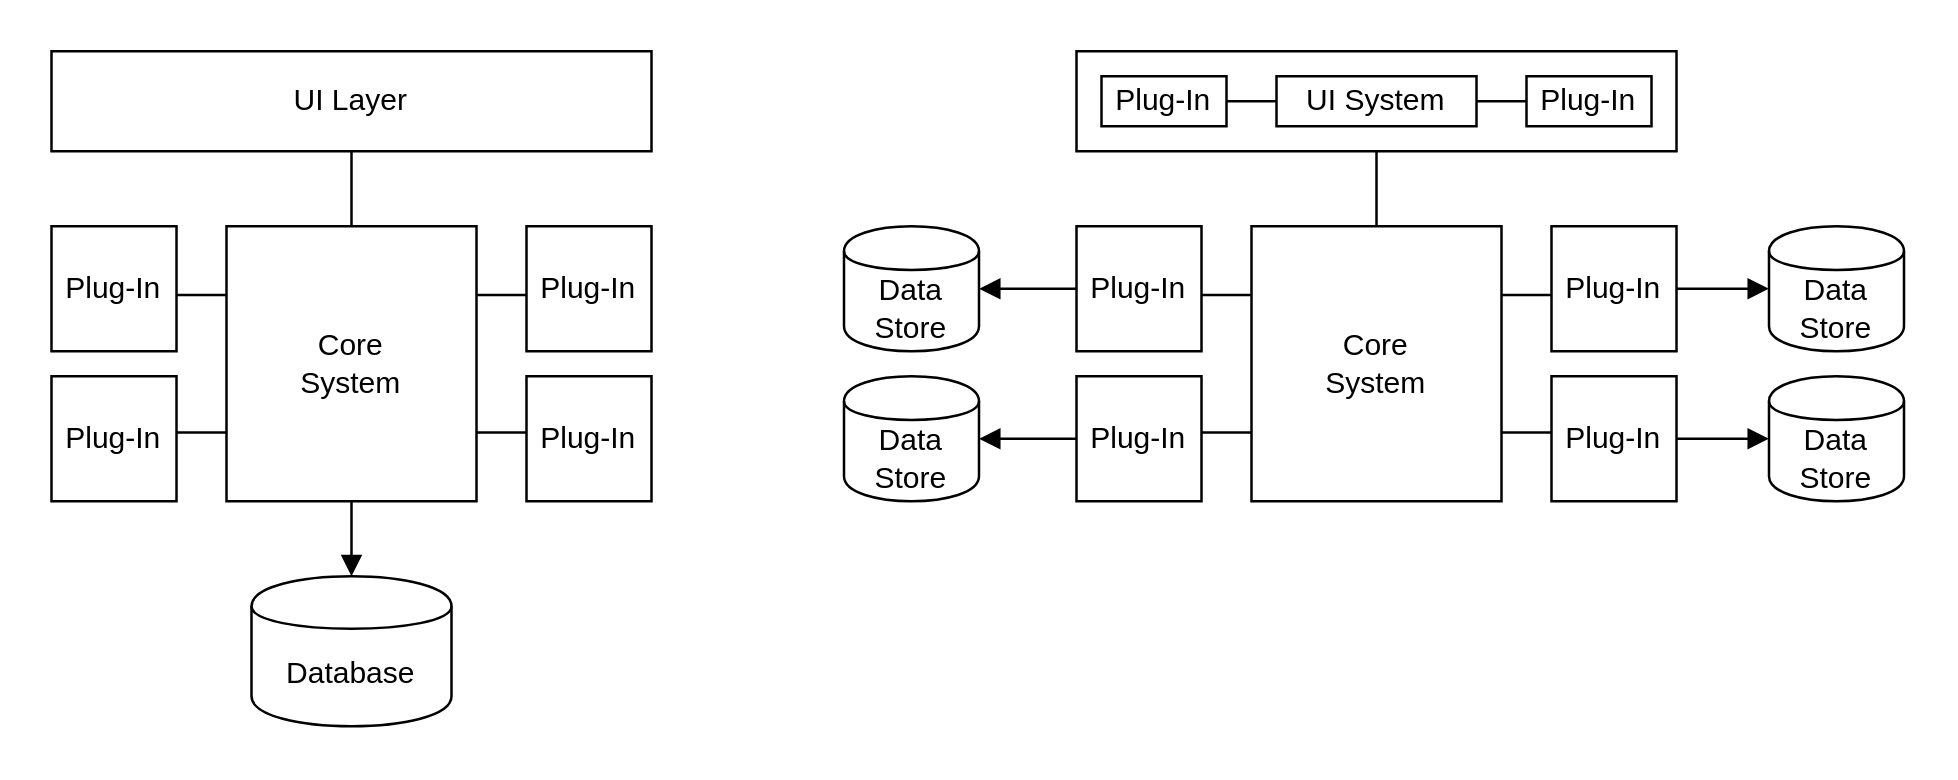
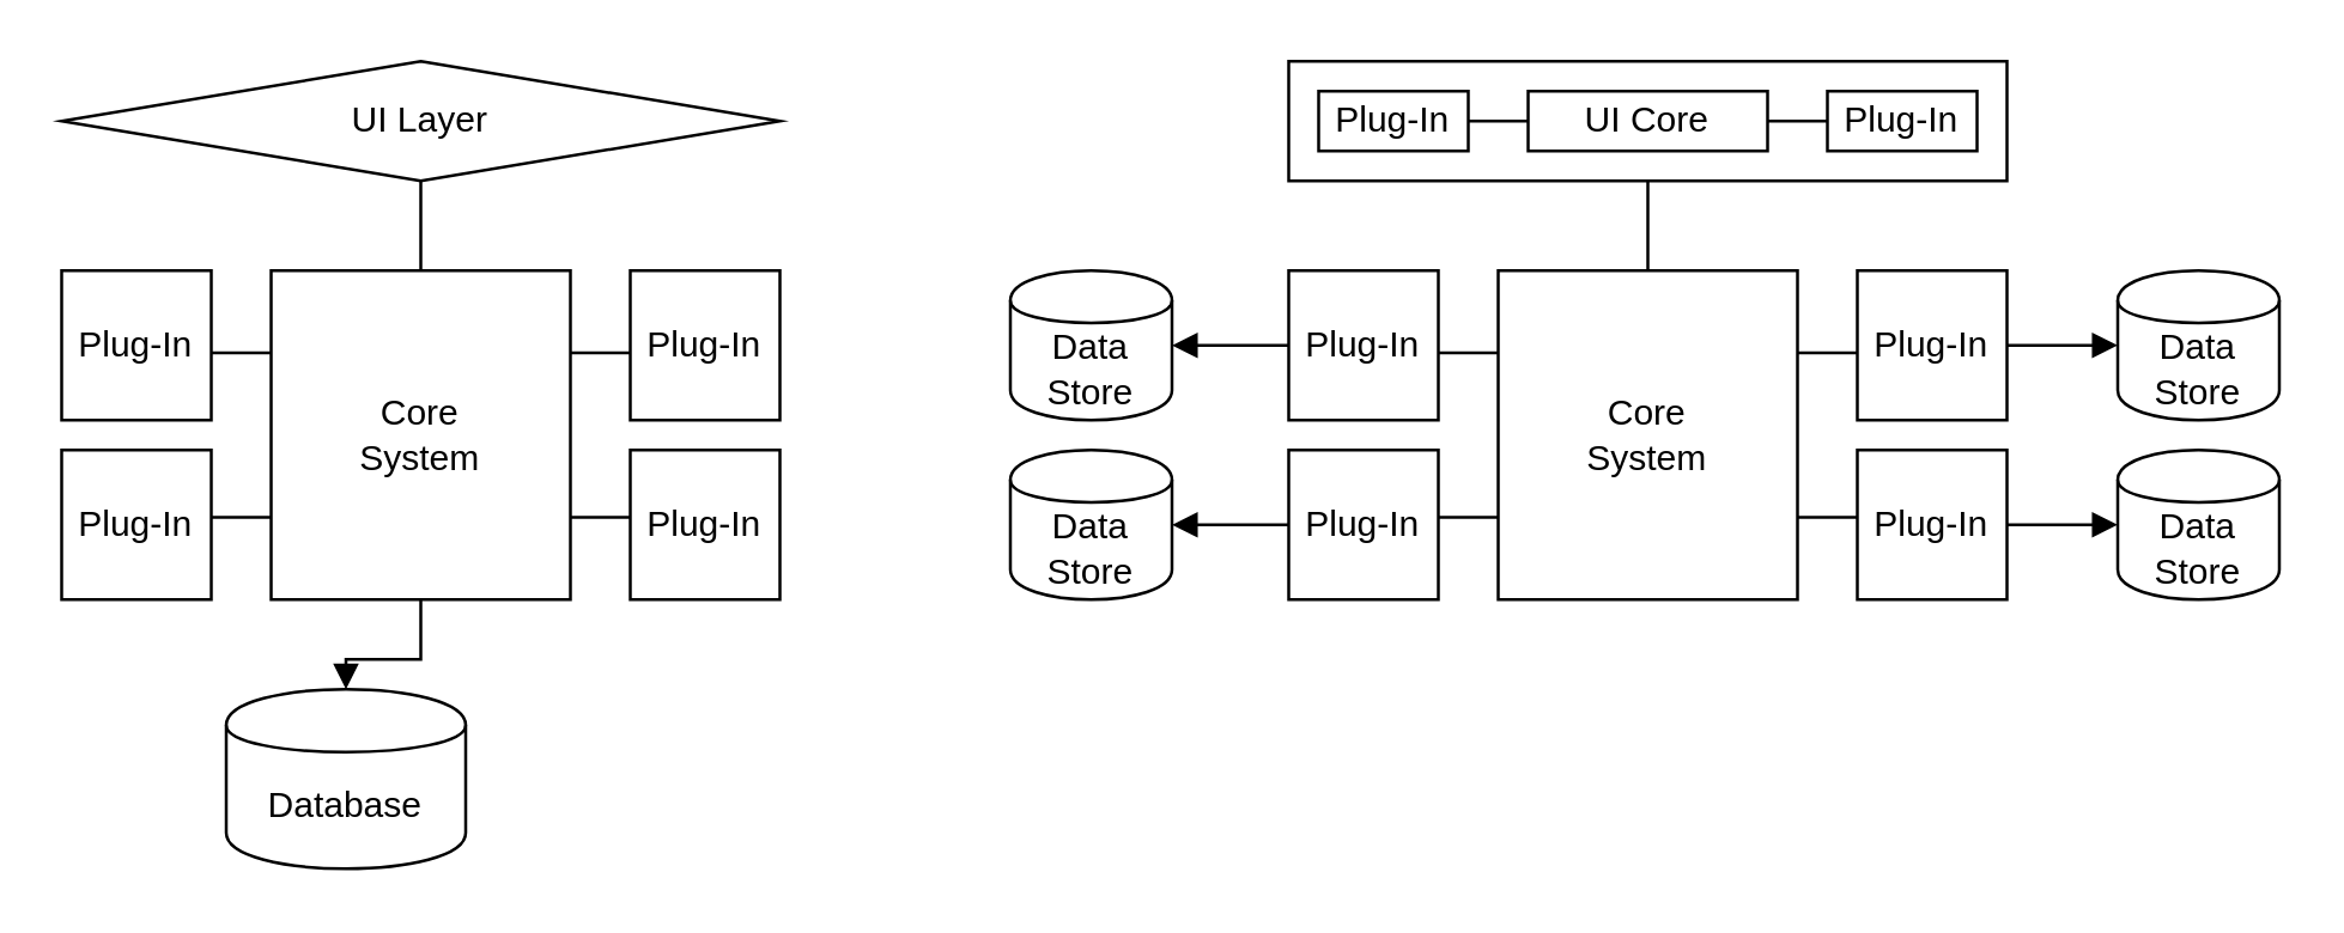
- <mxCell id="13" value="UI Layer" style="rounded=0;whiteSpace=wrap;html=1;fillColor=none;" vertex="1" parent="2"><mxGeometry width="240" height="40" as="geometry" /></mxCell>
+ <mxCell id="13" value="UI Layer" style="rhombus;whiteSpace=wrap;html=1;fillColor=none;" vertex="1" parent="2"><mxGeometry width="240" height="40" as="geometry" /></mxCell>
- <mxCell id="30" value="UI System" style="rounded=0;whiteSpace=wrap;html=1;fillColor=none;" vertex="1" parent="14"><mxGeometry x="80" y="10" width="80" height="20" as="geometry" /></mxCell>
+ <mxCell id="30" value="UI Core" style="rounded=0;whiteSpace=wrap;html=1;fillColor=none;" vertex="1" parent="14"><mxGeometry x="80" y="10" width="80" height="20" as="geometry" /></mxCell>
- <mxCell id="32" value="Database" style="shape=cylinder;whiteSpace=wrap;html=1;boundedLbl=1;backgroundOutline=1;fillColor=none;" vertex="1" parent="1"><mxGeometry x="100" y="230" width="80" height="60" as="geometry" /></mxCell>
+ <mxCell id="32" value="Database" style="shape=cylinder;whiteSpace=wrap;html=1;boundedLbl=1;backgroundOutline=1;fillColor=none;" vertex="1" parent="1"><mxGeometry x="75" y="230" width="80" height="60" as="geometry" /></mxCell>
